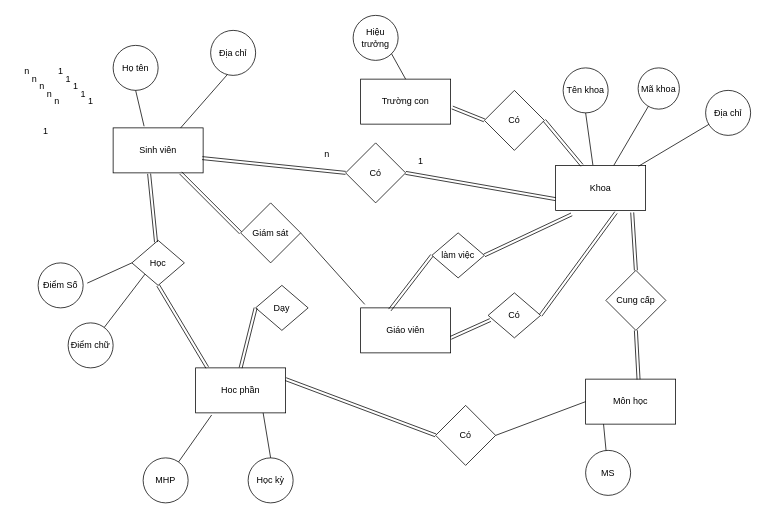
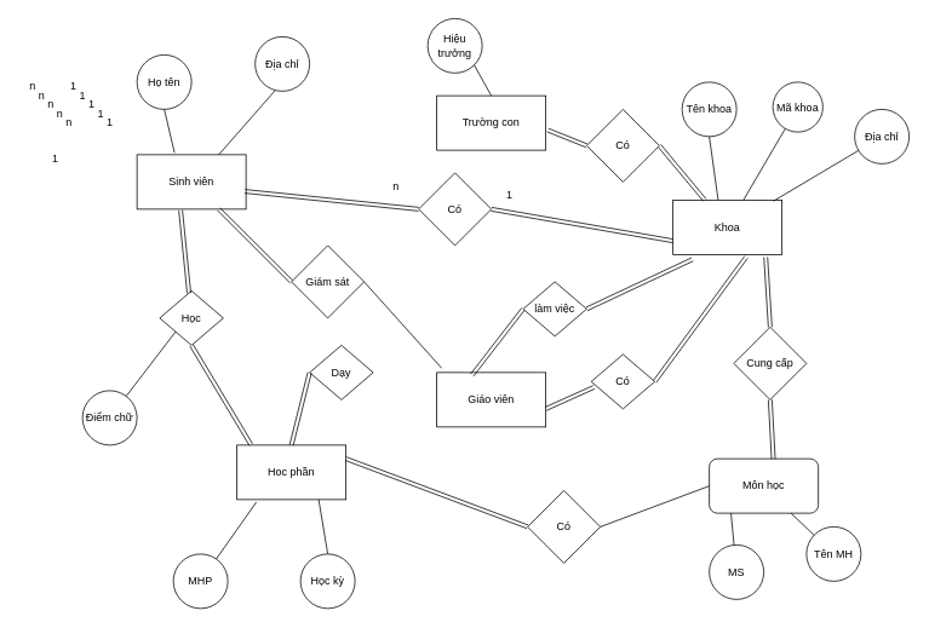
- <mxCell id="56" value="" style="endArrow=none;html=1;rounded=0;entryX=0;entryY=0.5;entryDx=0;entryDy=0;exitX=1.092;exitY=0.45;exitDx=0;exitDy=0;exitPerimeter=0;" edge="1" parent="1" source="54" target="45"><mxGeometry width="50" height="50" relative="1" as="geometry"><mxPoint x="190" y="130" as="sourcePoint" /><mxPoint x="201" y="178" as="targetPoint" /></mxGeometry></mxCell>
- <mxCell id="54" value="Điểm Số" style="ellipse;whiteSpace=wrap;html=1;aspect=fixed;" vertex="1" parent="1"><mxGeometry x="50" y="350" width="60" height="60" as="geometry" /></mxCell>
- <mxCell id="7" value="Môn học" style="rounded=0;whiteSpace=wrap;html=1;" vertex="1" parent="1"><mxGeometry x="780" y="505" width="120" height="60" as="geometry" /></mxCell>
+ <mxCell id="7" value="Môn học" style="whiteSpace=wrap;html=1;rounded=1;" vertex="1" parent="1"><mxGeometry x="780" y="505" width="120" height="60" as="geometry" /></mxCell>
+ <mxCell id="18" value="" style="endArrow=none;html=1;rounded=0;exitX=0.75;exitY=1;exitDx=0;exitDy=0;" edge="1" parent="1" source="7" target="8"><mxGeometry width="50" height="50" relative="1" as="geometry"><mxPoint x="570" y="190" as="sourcePoint" /><mxPoint x="570" y="140" as="targetPoint" /></mxGeometry></mxCell>
+ <mxCell id="8" value="Tên MH" style="ellipse;whiteSpace=wrap;html=1;aspect=fixed;" vertex="1" parent="1"><mxGeometry x="887" y="580" width="60" height="60" as="geometry" /></mxCell>
